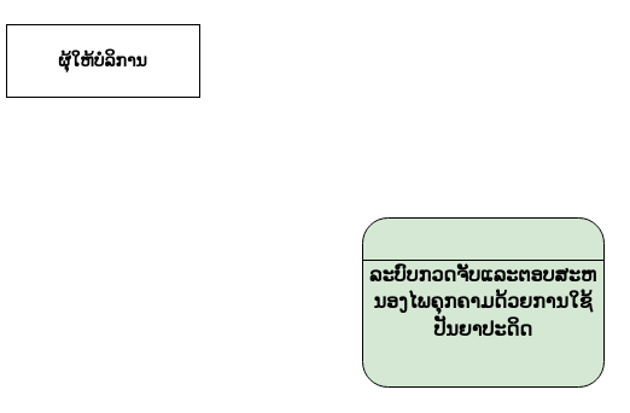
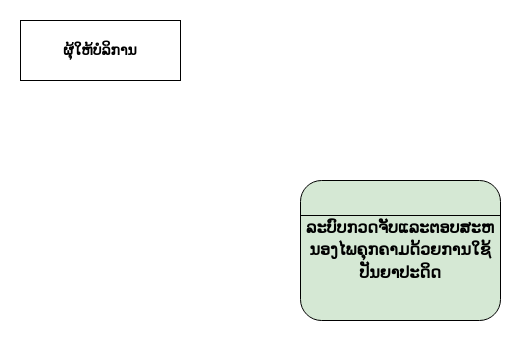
- <mxCell id="5" value="&lt;b&gt;&lt;font style=&quot;font-size: 14px;&quot;&gt;ຜຸ້ໃຫ້ບໍລິການ&lt;/font&gt;&lt;/b&gt;" style="rounded=0;whiteSpace=wrap;html=1;" vertex="1" parent="1"><mxGeometry x="5" y="20" width="160" height="60" as="geometry" /></mxCell>
+ <mxCell id="5" value="&lt;b&gt;&lt;font style=&quot;font-size: 14px;&quot;&gt;ຜຸ້ໃຫ້ບໍລິການ&lt;/font&gt;&lt;/b&gt;" style="rounded=0;whiteSpace=wrap;html=1;" vertex="1" parent="1"><mxGeometry x="20" y="20" width="160" height="60" as="geometry" /></mxCell>
